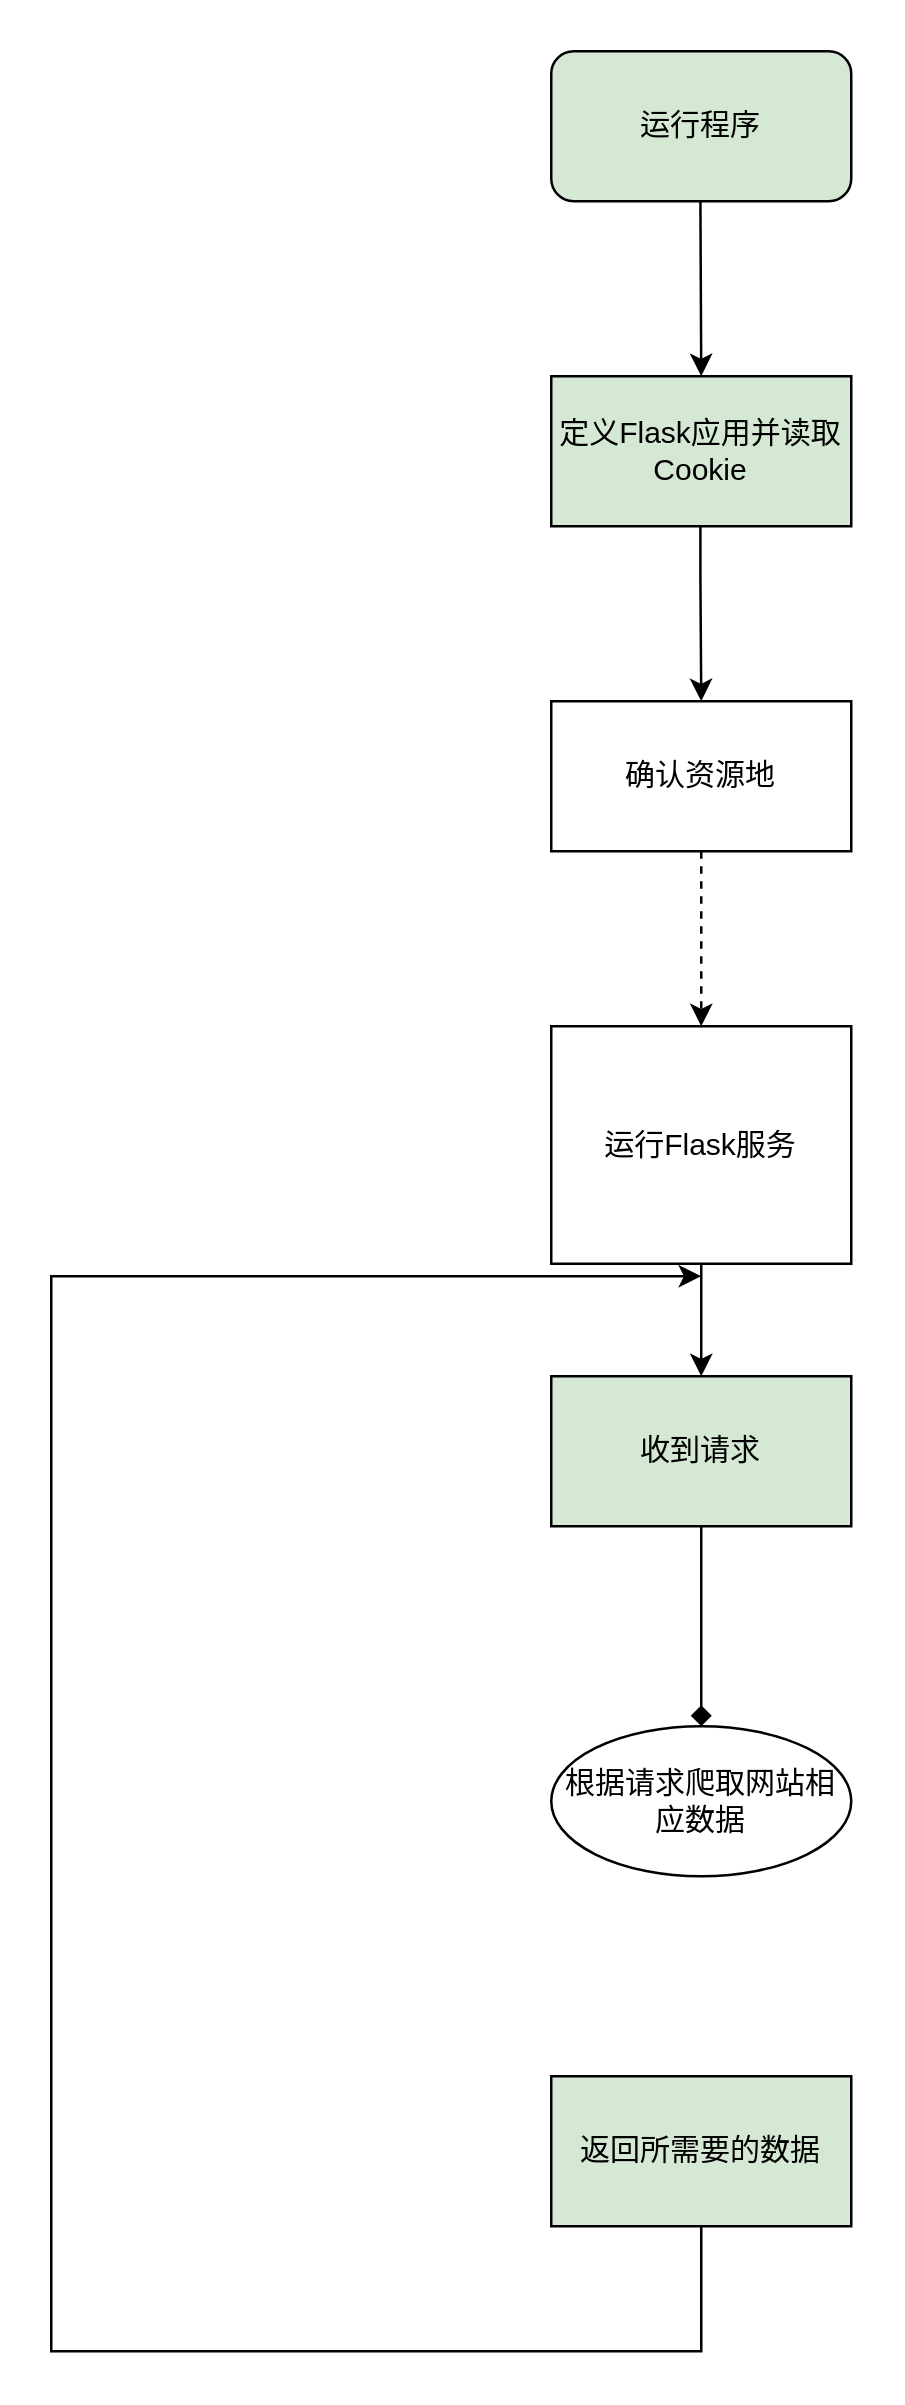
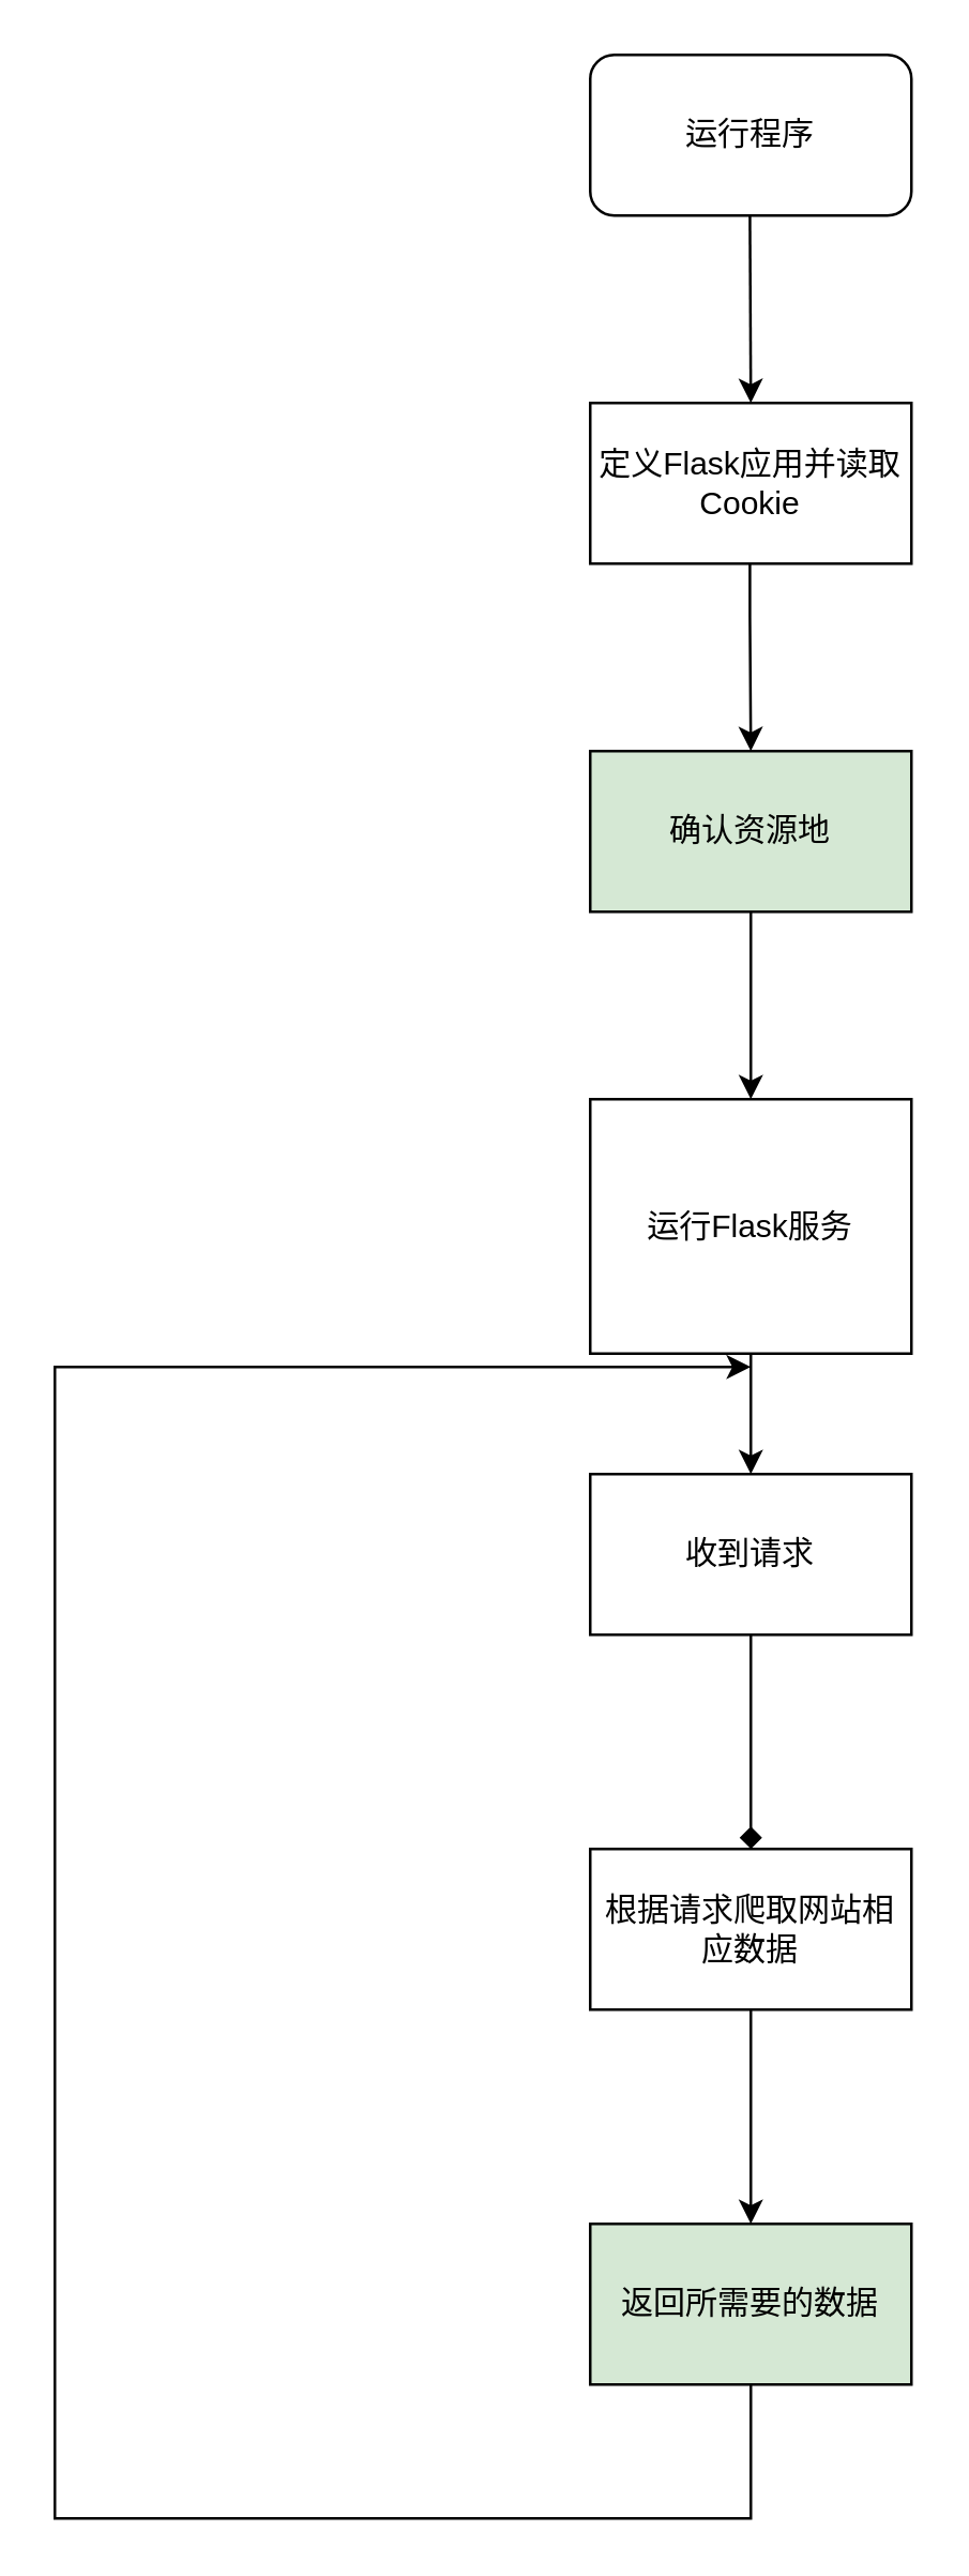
- <mxCell id="2" value="运行程序" style="rounded=1;whiteSpace=wrap;html=1;fillColor=#d5e8d4;" vertex="1" parent="1"><mxGeometry x="220" y="20" width="120" height="60" as="geometry" /></mxCell>
+ <mxCell id="2" value="运行程序" style="rounded=1;whiteSpace=wrap;html=1;" vertex="1" parent="1"><mxGeometry x="220" y="20" width="120" height="60" as="geometry" /></mxCell>
- <mxCell id="4" value="定义Flask应用并读取Cookie" style="rounded=0;whiteSpace=wrap;html=1;fillColor=#d5e8d4;" vertex="1" parent="1"><mxGeometry x="220" y="150" width="120" height="60" as="geometry" /></mxCell>
+ <mxCell id="4" value="定义Flask应用并读取Cookie" style="rounded=0;whiteSpace=wrap;html=1;" vertex="1" parent="1"><mxGeometry x="220" y="150" width="120" height="60" as="geometry" /></mxCell>
- <mxCell id="6" value="确认资源地" style="rounded=0;whiteSpace=wrap;html=1;" vertex="1" parent="1"><mxGeometry x="220" y="280" width="120" height="60" as="geometry" /></mxCell>
+ <mxCell id="6" value="确认资源地" style="rounded=0;whiteSpace=wrap;html=1;fillColor=#d5e8d4;" vertex="1" parent="1"><mxGeometry x="220" y="280" width="120" height="60" as="geometry" /></mxCell>
- <mxCell id="8" value="" style="endArrow=classic;html=1;rounded=0;entryX=0.5;entryY=0;entryDx=0;entryDy=0;exitX=0.5;exitY=1;exitDx=0;exitDy=0;dashed=1;" edge="1" parent="1" source="6" target="7"><mxGeometry width="50" height="50" relative="1" as="geometry"><mxPoint x="260" y="300" as="sourcePoint" /><mxPoint x="310" y="250" as="targetPoint" /></mxGeometry></mxCell>
+ <mxCell id="8" value="" style="endArrow=classic;html=1;rounded=0;entryX=0.5;entryY=0;entryDx=0;entryDy=0;exitX=0.5;exitY=1;exitDx=0;exitDy=0;" edge="1" parent="1" source="6" target="7"><mxGeometry width="50" height="50" relative="1" as="geometry"><mxPoint x="260" y="300" as="sourcePoint" /><mxPoint x="310" y="250" as="targetPoint" /></mxGeometry></mxCell>
- <mxCell id="10" value="收到请求" style="rounded=0;whiteSpace=wrap;html=1;fillColor=#d5e8d4;" vertex="1" parent="1"><mxGeometry x="220" y="550" width="120" height="60" as="geometry" /></mxCell>
+ <mxCell id="10" value="收到请求" style="rounded=0;whiteSpace=wrap;html=1;" vertex="1" parent="1"><mxGeometry x="220" y="550" width="120" height="60" as="geometry" /></mxCell>
- <mxCell id="11" value="根据请求爬取网站相应数据" style="ellipse;whiteSpace=wrap;html=1;" vertex="1" parent="1"><mxGeometry x="220" y="690" width="120" height="60" as="geometry" /></mxCell>
+ <mxCell id="11" value="根据请求爬取网站相应数据" style="rounded=0;whiteSpace=wrap;html=1;" vertex="1" parent="1"><mxGeometry x="220" y="690" width="120" height="60" as="geometry" /></mxCell>
+ <mxCell id="14" value="" style="endArrow=classic;html=1;rounded=0;exitX=0.5;exitY=1;exitDx=0;exitDy=0;entryX=0.5;entryY=0;entryDx=0;entryDy=0;" edge="1" parent="1" source="11" target="13"><mxGeometry width="50" height="50" relative="1" as="geometry"><mxPoint x="260" y="760" as="sourcePoint" /><mxPoint x="310" y="710" as="targetPoint" /></mxGeometry></mxCell>
